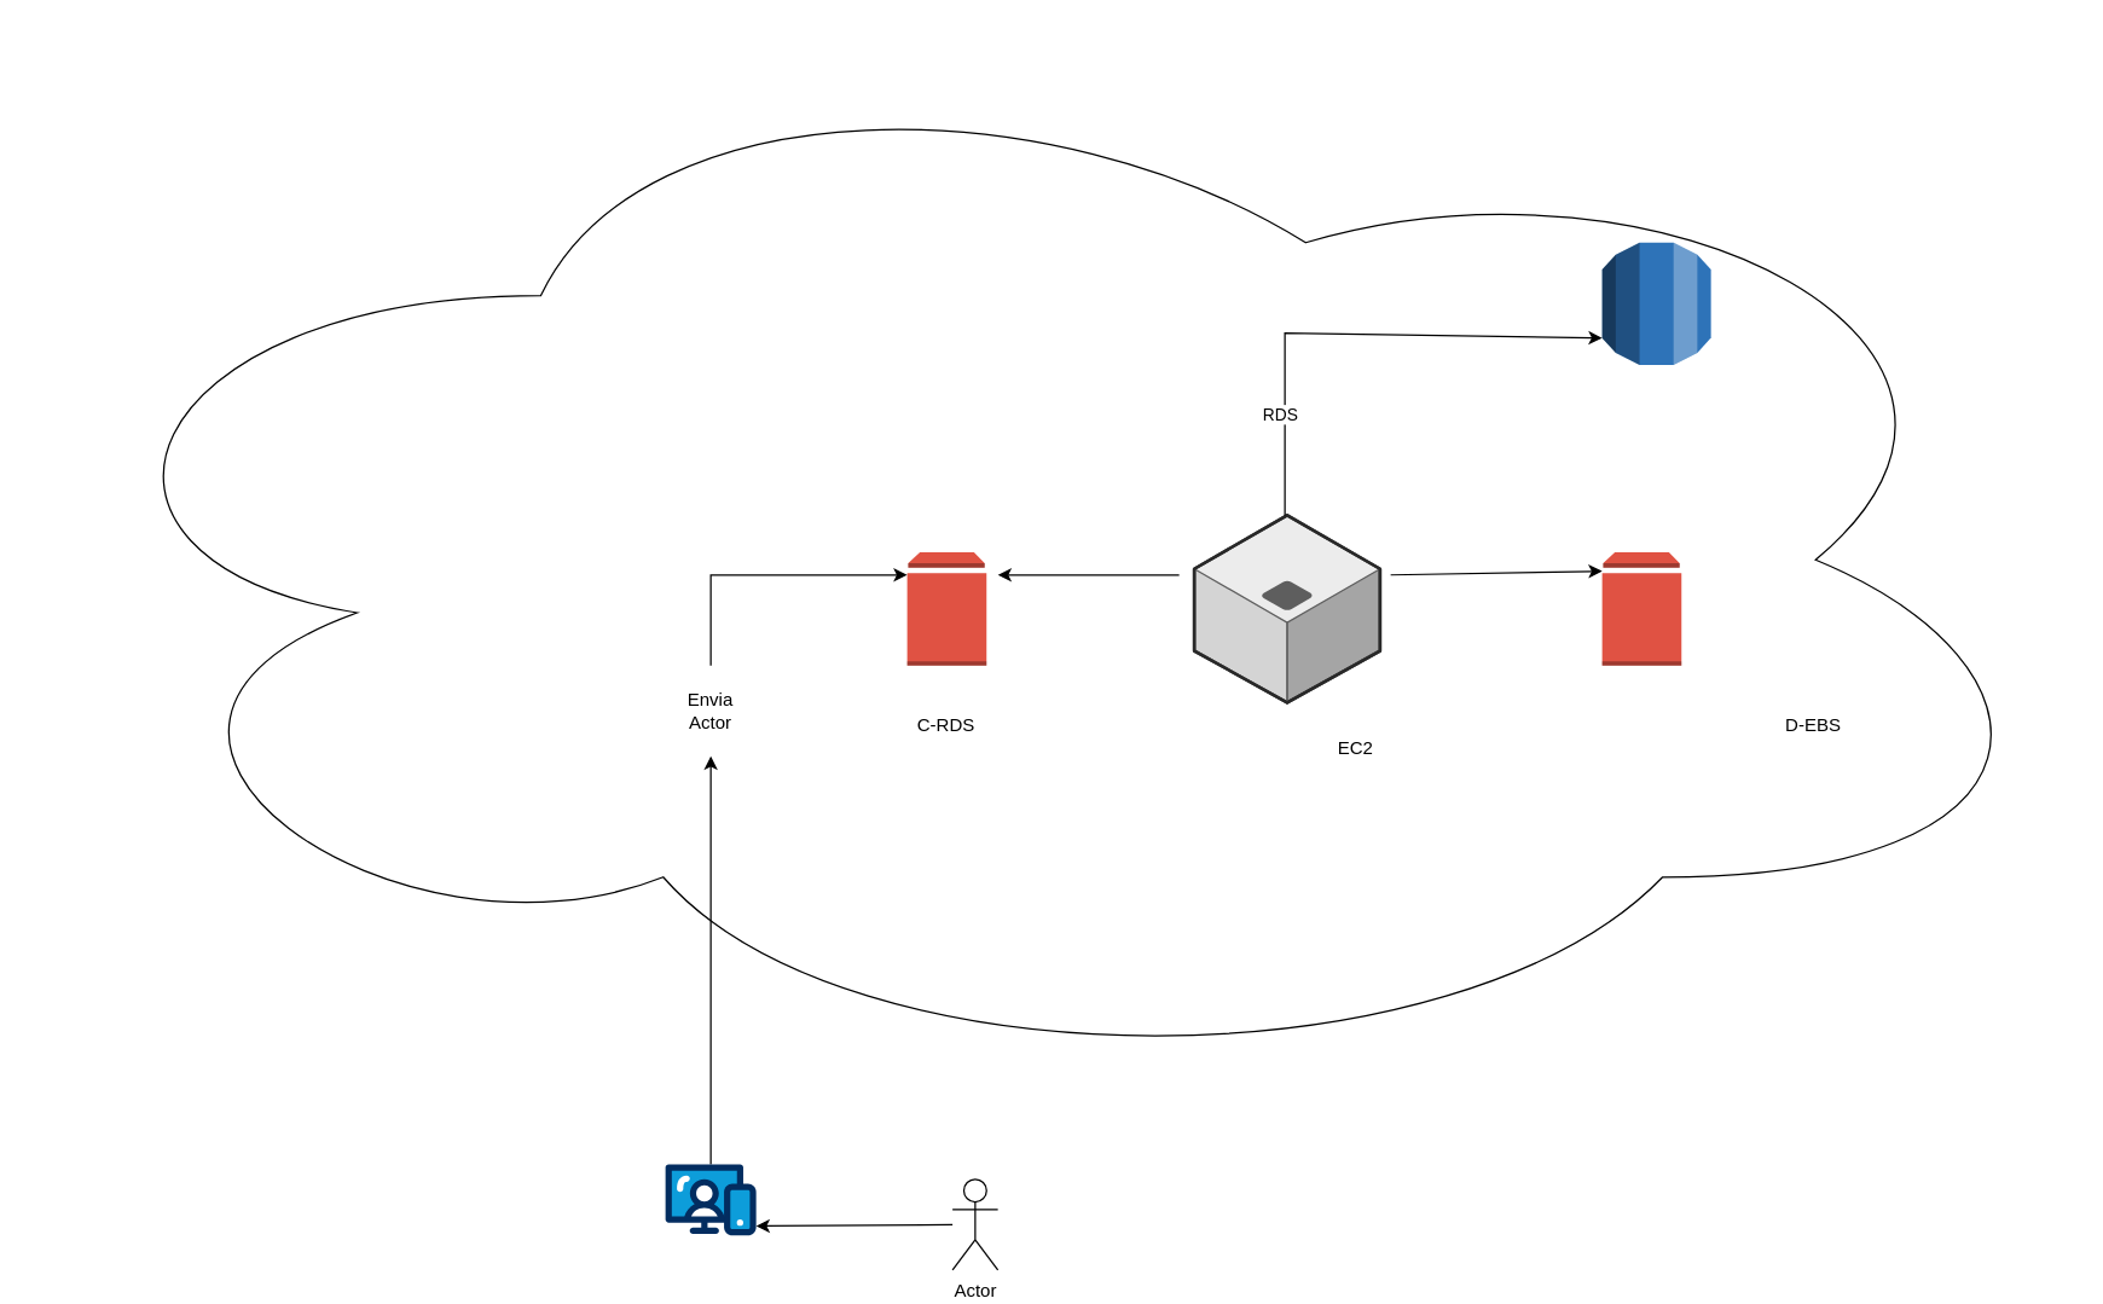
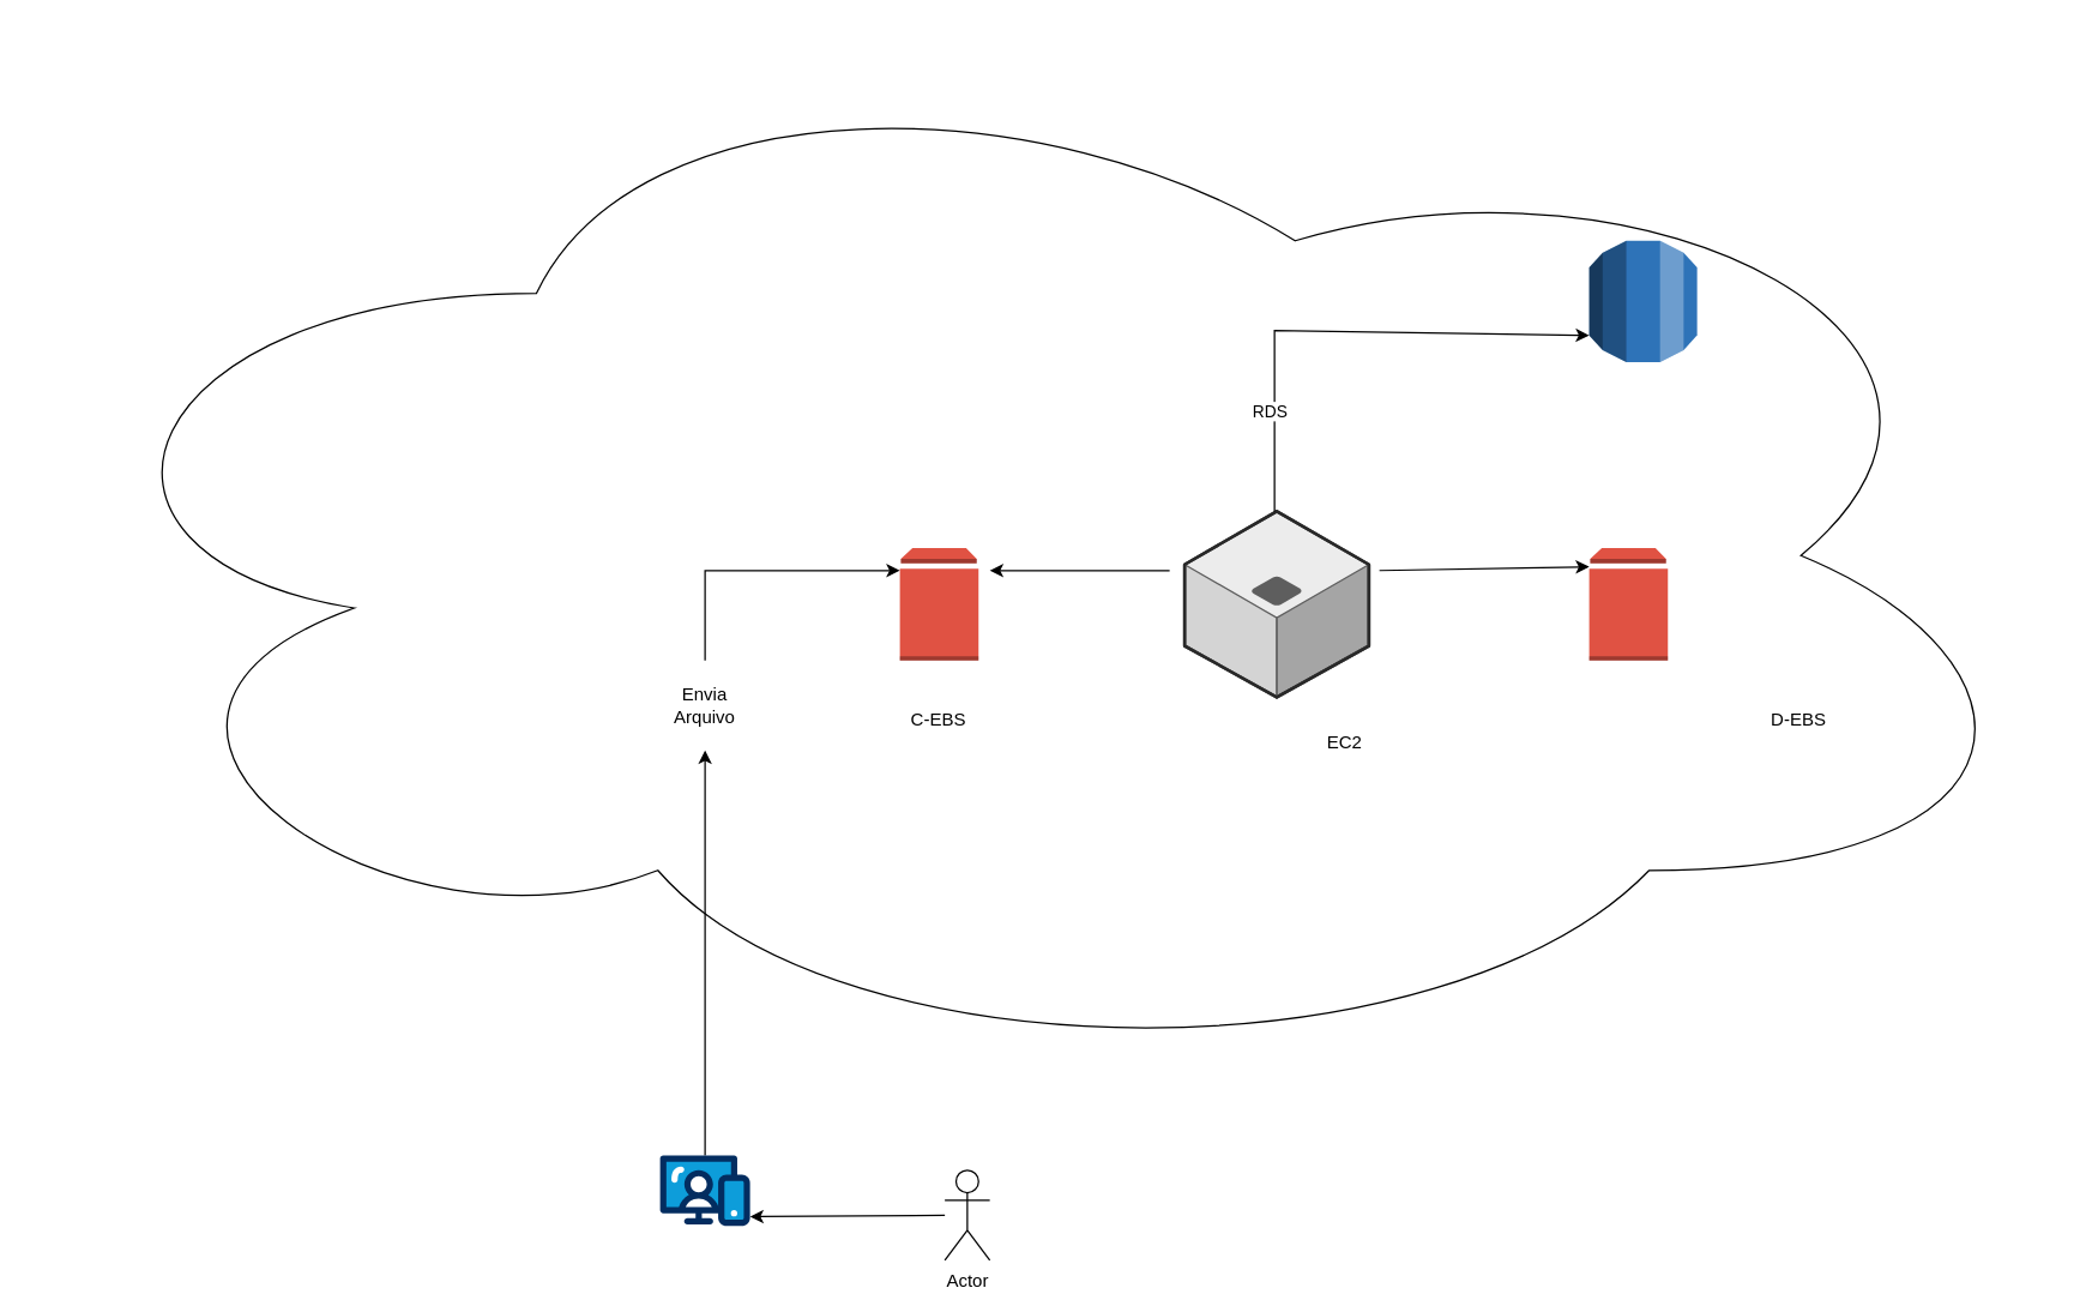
- <mxCell id="9" value="Envia Actor" style="text;html=1;align=center;verticalAlign=middle;whiteSpace=wrap;rounded=0;" vertex="1" parent="1"><mxGeometry x="440" y="440" width="60" height="60" as="geometry" /></mxCell>
+ <mxCell id="9" value="Envia Arquivo" style="text;html=1;align=center;verticalAlign=middle;whiteSpace=wrap;rounded=0;" vertex="1" parent="1"><mxGeometry x="440" y="440" width="60" height="60" as="geometry" /></mxCell>
- <mxCell id="17" value="C-RDS" style="text;html=1;align=center;verticalAlign=middle;whiteSpace=wrap;rounded=0;" vertex="1" parent="1"><mxGeometry x="596.25" y="464.5" width="60" height="30" as="geometry" /></mxCell>
+ <mxCell id="17" value="C-EBS" style="text;html=1;align=center;verticalAlign=middle;whiteSpace=wrap;rounded=0;" vertex="1" parent="1"><mxGeometry x="596.25" y="464.5" width="60" height="30" as="geometry" /></mxCell>
